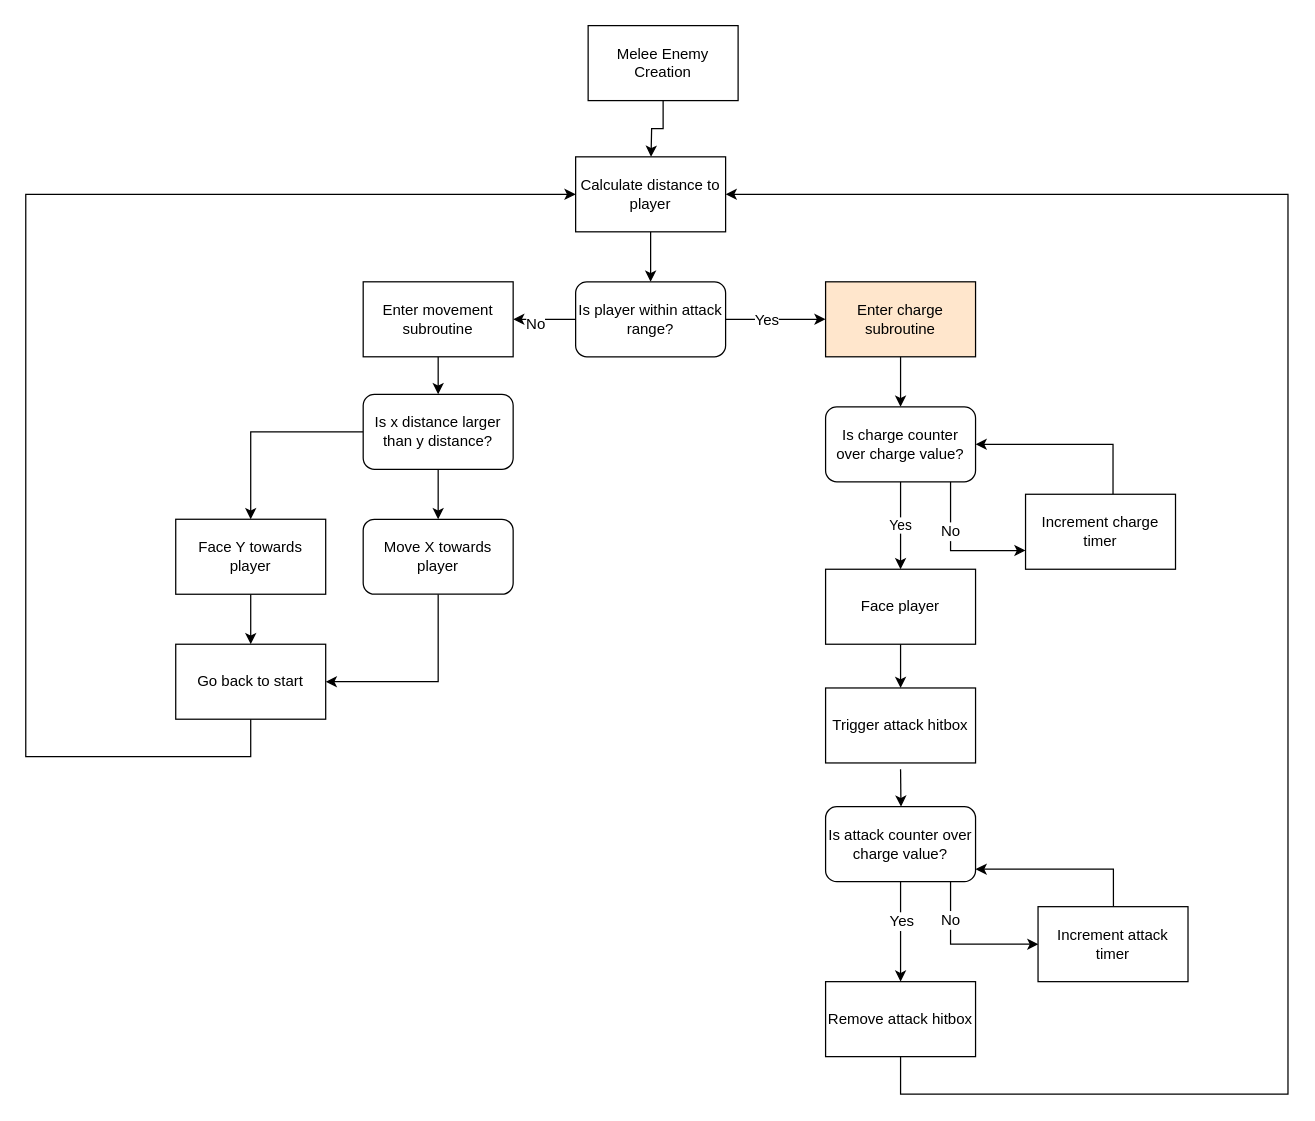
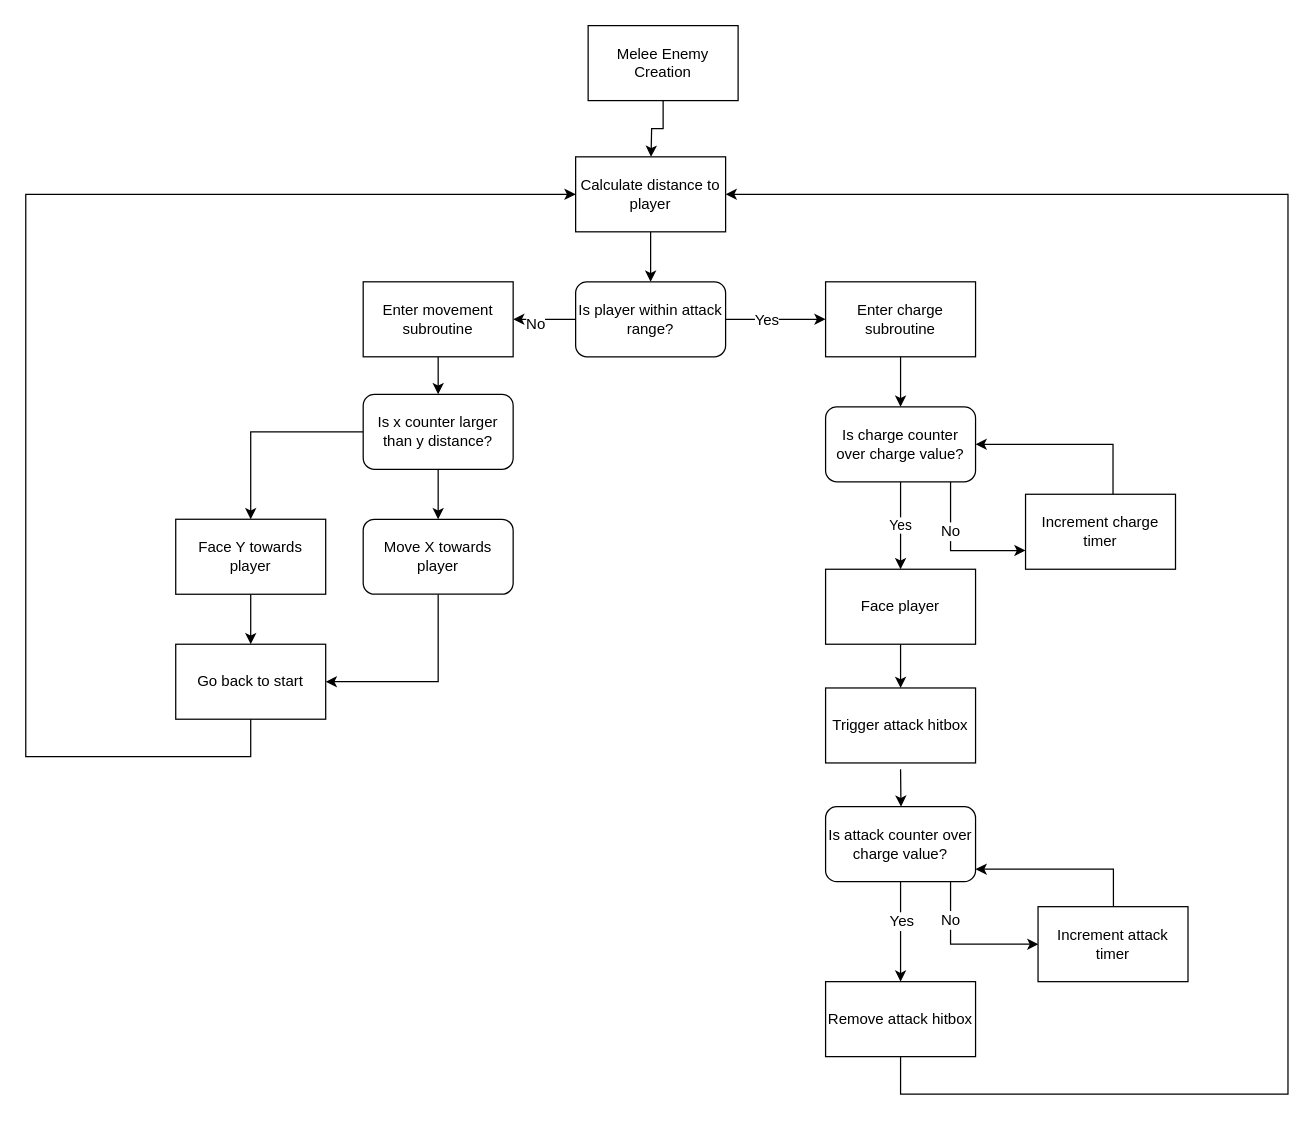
- <mxCell id="12" value="Enter charge subroutine" style="rounded=0;whiteSpace=wrap;html=1;fillColor=#ffe6cc;" parent="1" vertex="1"><mxGeometry x="660" y="225" width="120" height="60" as="geometry" /></mxCell>
+ <mxCell id="12" value="Enter charge subroutine" style="rounded=0;whiteSpace=wrap;html=1;" parent="1" vertex="1"><mxGeometry x="660" y="225" width="120" height="60" as="geometry" /></mxCell>
- <mxCell id="35" value="Is x distance larger than y distance?" style="rounded=1;whiteSpace=wrap;html=1;" parent="1" vertex="1"><mxGeometry x="290" y="315" width="120" height="60" as="geometry" /></mxCell>
+ <mxCell id="35" value="Is x counter larger than y distance?" style="rounded=1;whiteSpace=wrap;html=1;" parent="1" vertex="1"><mxGeometry x="290" y="315" width="120" height="60" as="geometry" /></mxCell>
